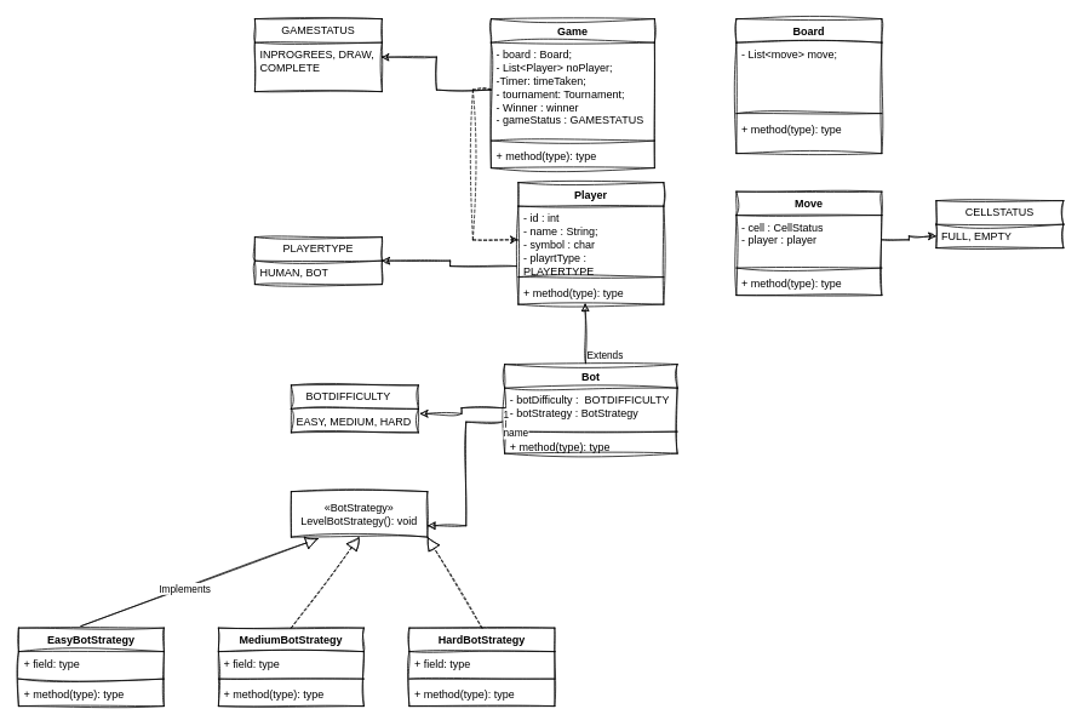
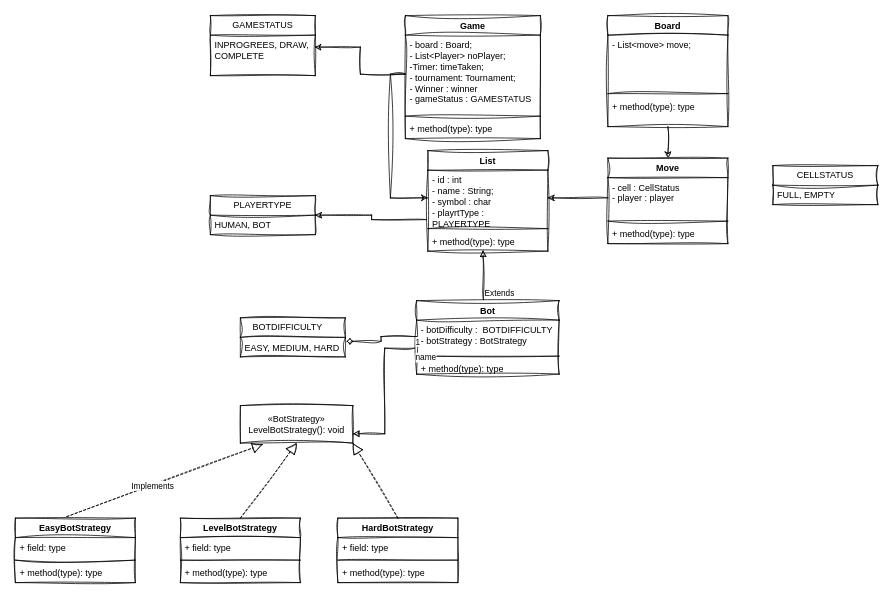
+ <mxCell id="6" style="edgeStyle=orthogonalEdgeStyle;rounded=0;sketch=1;hachureGap=4;jiggle=2;curveFitting=1;orthogonalLoop=1;jettySize=auto;html=1;" parent="1" source="7" target="27" edge="1"><mxGeometry relative="1" as="geometry" /></mxCell>
- <mxCell id="50" style="edgeStyle=orthogonalEdgeStyle;rounded=0;sketch=1;hachureGap=4;jiggle=2;curveFitting=1;orthogonalLoop=1;jettySize=auto;html=1;entryX=0;entryY=0.5;entryDx=0;entryDy=0;exitX=0;exitY=0.5;exitDx=0;exitDy=0;dashed=1;" parent="1" source="3" target="12" edge="1"><mxGeometry relative="1" as="geometry" /></mxCell>
+ <mxCell id="50" style="edgeStyle=orthogonalEdgeStyle;rounded=0;sketch=1;hachureGap=4;jiggle=2;curveFitting=1;orthogonalLoop=1;jettySize=auto;html=1;entryX=0;entryY=0.5;entryDx=0;entryDy=0;exitX=0;exitY=0.5;exitDx=0;exitDy=0;" parent="1" source="3" target="12" edge="1"><mxGeometry relative="1" as="geometry" /></mxCell>
- <mxCell id="11" value="Player" style="swimlane;fontStyle=1;align=center;verticalAlign=top;childLayout=stackLayout;horizontal=1;startSize=26;horizontalStack=0;resizeParent=1;resizeParentMax=0;resizeLast=0;collapsible=1;marginBottom=0;whiteSpace=wrap;html=1;sketch=1;hachureGap=4;jiggle=2;curveFitting=1;" parent="1" vertex="1"><mxGeometry x="570" y="200" width="160" height="134" as="geometry" /></mxCell>
+ <mxCell id="11" value="List" style="swimlane;fontStyle=1;align=center;verticalAlign=top;childLayout=stackLayout;horizontal=1;startSize=26;horizontalStack=0;resizeParent=1;resizeParentMax=0;resizeLast=0;collapsible=1;marginBottom=0;whiteSpace=wrap;html=1;sketch=1;hachureGap=4;jiggle=2;curveFitting=1;" parent="1" vertex="1"><mxGeometry x="570" y="200" width="160" height="134" as="geometry" /></mxCell>
+ <mxCell id="34" style="edgeStyle=orthogonalEdgeStyle;rounded=0;sketch=1;hachureGap=4;jiggle=2;curveFitting=1;orthogonalLoop=1;jettySize=auto;html=1;entryX=1;entryY=0.5;entryDx=0;entryDy=0;" parent="1" source="28" target="12" edge="1"><mxGeometry relative="1" as="geometry" /></mxCell>
- <mxCell id="33" style="edgeStyle=orthogonalEdgeStyle;rounded=0;sketch=1;hachureGap=4;jiggle=2;curveFitting=1;orthogonalLoop=1;jettySize=auto;html=1;" parent="1" source="28" target="32" edge="1"><mxGeometry relative="1" as="geometry" /></mxCell>
- <mxCell id="22" style="edgeStyle=orthogonalEdgeStyle;rounded=0;sketch=1;hachureGap=4;jiggle=2;curveFitting=1;orthogonalLoop=1;jettySize=auto;html=1;entryX=1.013;entryY=0.204;entryDx=0;entryDy=0;entryPerimeter=0;" parent="1" source="16" target="21" edge="1"><mxGeometry relative="1" as="geometry" /></mxCell>
+ <mxCell id="22" style="edgeStyle=orthogonalEdgeStyle;rounded=0;sketch=1;hachureGap=4;jiggle=2;curveFitting=1;orthogonalLoop=1;jettySize=auto;html=1;entryX=1.013;entryY=0.204;entryDx=0;entryDy=0;entryPerimeter=0;endArrow=diamond;" parent="1" source="16" target="21" edge="1"><mxGeometry relative="1" as="geometry" /></mxCell>
- <mxCell id="47" value="" style="endArrow=block;dashed=0;endFill=0;endSize=12;html=1;rounded=0;sketch=1;hachureGap=4;jiggle=2;curveFitting=1;exitX=0.428;exitY=-0.023;exitDx=0;exitDy=0;exitPerimeter=0;entryX=0.201;entryY=1.03;entryDx=0;entryDy=0;entryPerimeter=0;" parent="1" source="43" target="23" edge="1"><mxGeometry width="160" relative="1" as="geometry"><mxPoint x="310" y="680" as="sourcePoint" /><mxPoint x="400" y="678.313" as="targetPoint" /></mxGeometry></mxCell>
+ <mxCell id="47" value="" style="endArrow=block;dashed=1;endFill=0;endSize=12;html=1;rounded=0;sketch=1;hachureGap=4;jiggle=2;curveFitting=1;exitX=0.428;exitY=-0.023;exitDx=0;exitDy=0;exitPerimeter=0;entryX=0.201;entryY=1.03;entryDx=0;entryDy=0;entryPerimeter=0;" parent="1" source="43" target="23" edge="1"><mxGeometry width="160" relative="1" as="geometry"><mxPoint x="310" y="680" as="sourcePoint" /><mxPoint x="400" y="678.313" as="targetPoint" /></mxGeometry></mxCell>
- <mxCell id="39" value="MediumBotStrategy" style="swimlane;fontStyle=1;align=center;verticalAlign=top;childLayout=stackLayout;horizontal=1;startSize=26;horizontalStack=0;resizeParent=1;resizeParentMax=0;resizeLast=0;collapsible=1;marginBottom=0;whiteSpace=wrap;html=1;sketch=1;hachureGap=4;jiggle=2;curveFitting=1;" parent="1" vertex="1"><mxGeometry x="240" y="690" width="160" height="86" as="geometry" /></mxCell>
+ <mxCell id="39" value="LevelBotStrategy" style="swimlane;fontStyle=1;align=center;verticalAlign=top;childLayout=stackLayout;horizontal=1;startSize=26;horizontalStack=0;resizeParent=1;resizeParentMax=0;resizeLast=0;collapsible=1;marginBottom=0;whiteSpace=wrap;html=1;sketch=1;hachureGap=4;jiggle=2;curveFitting=1;" parent="1" vertex="1"><mxGeometry x="240" y="690" width="160" height="86" as="geometry" /></mxCell>
